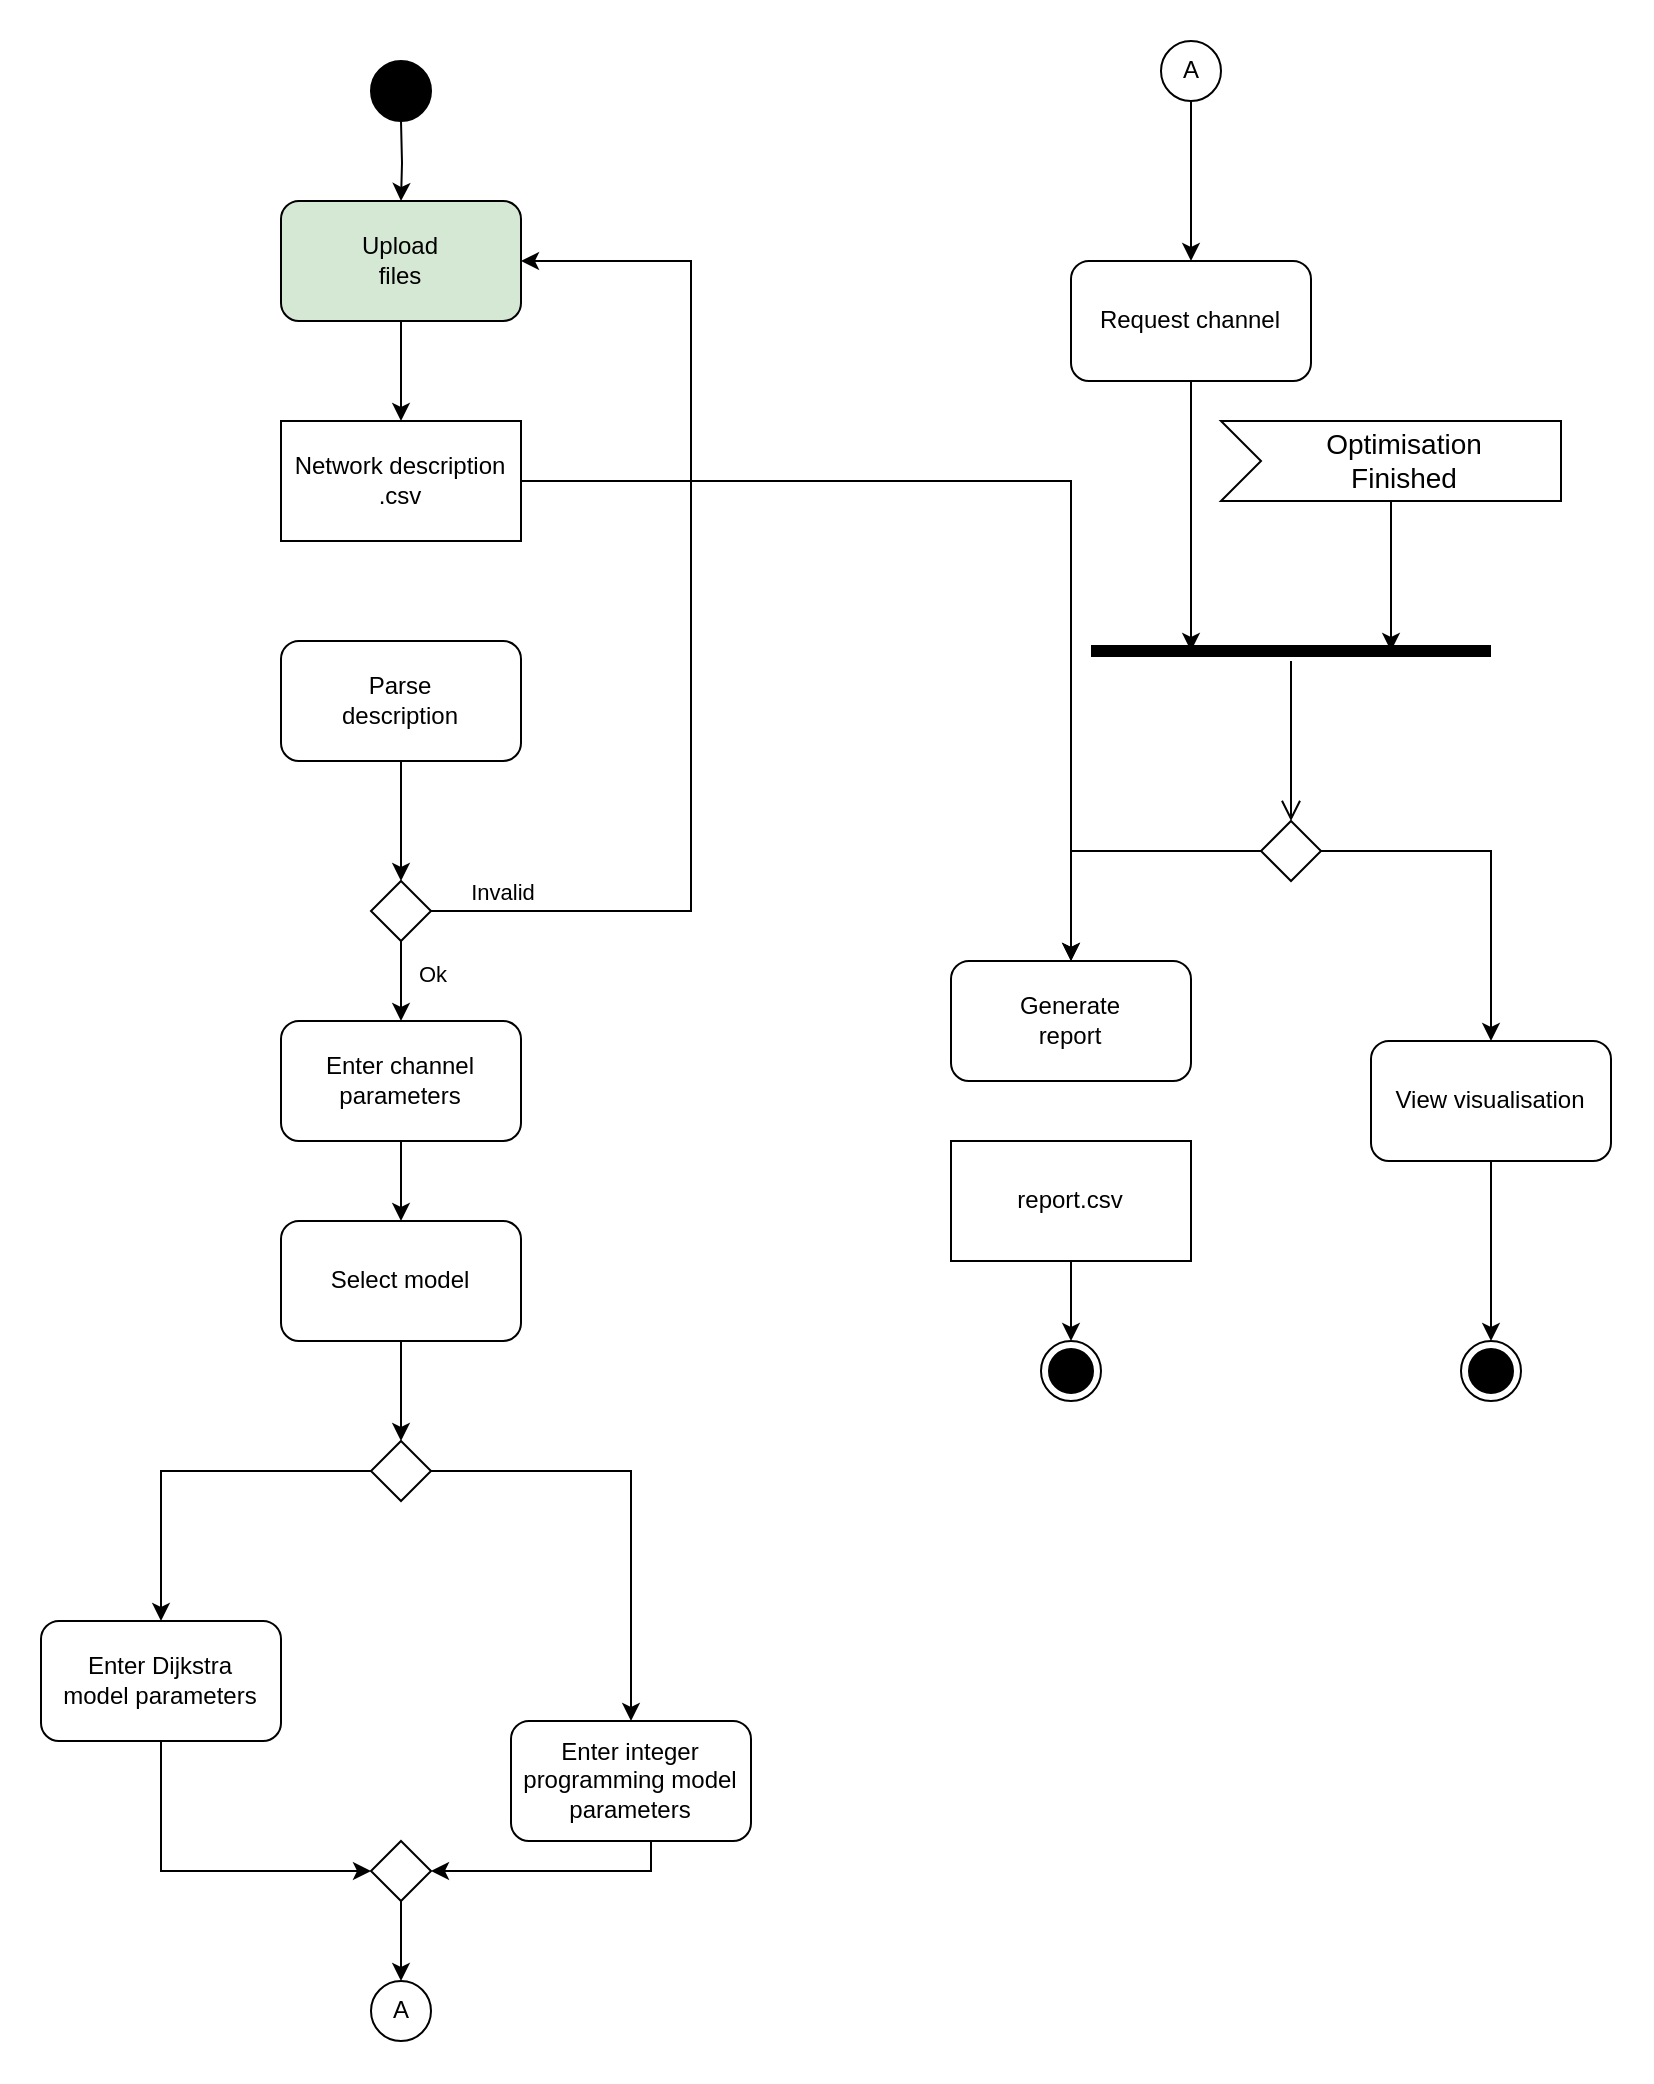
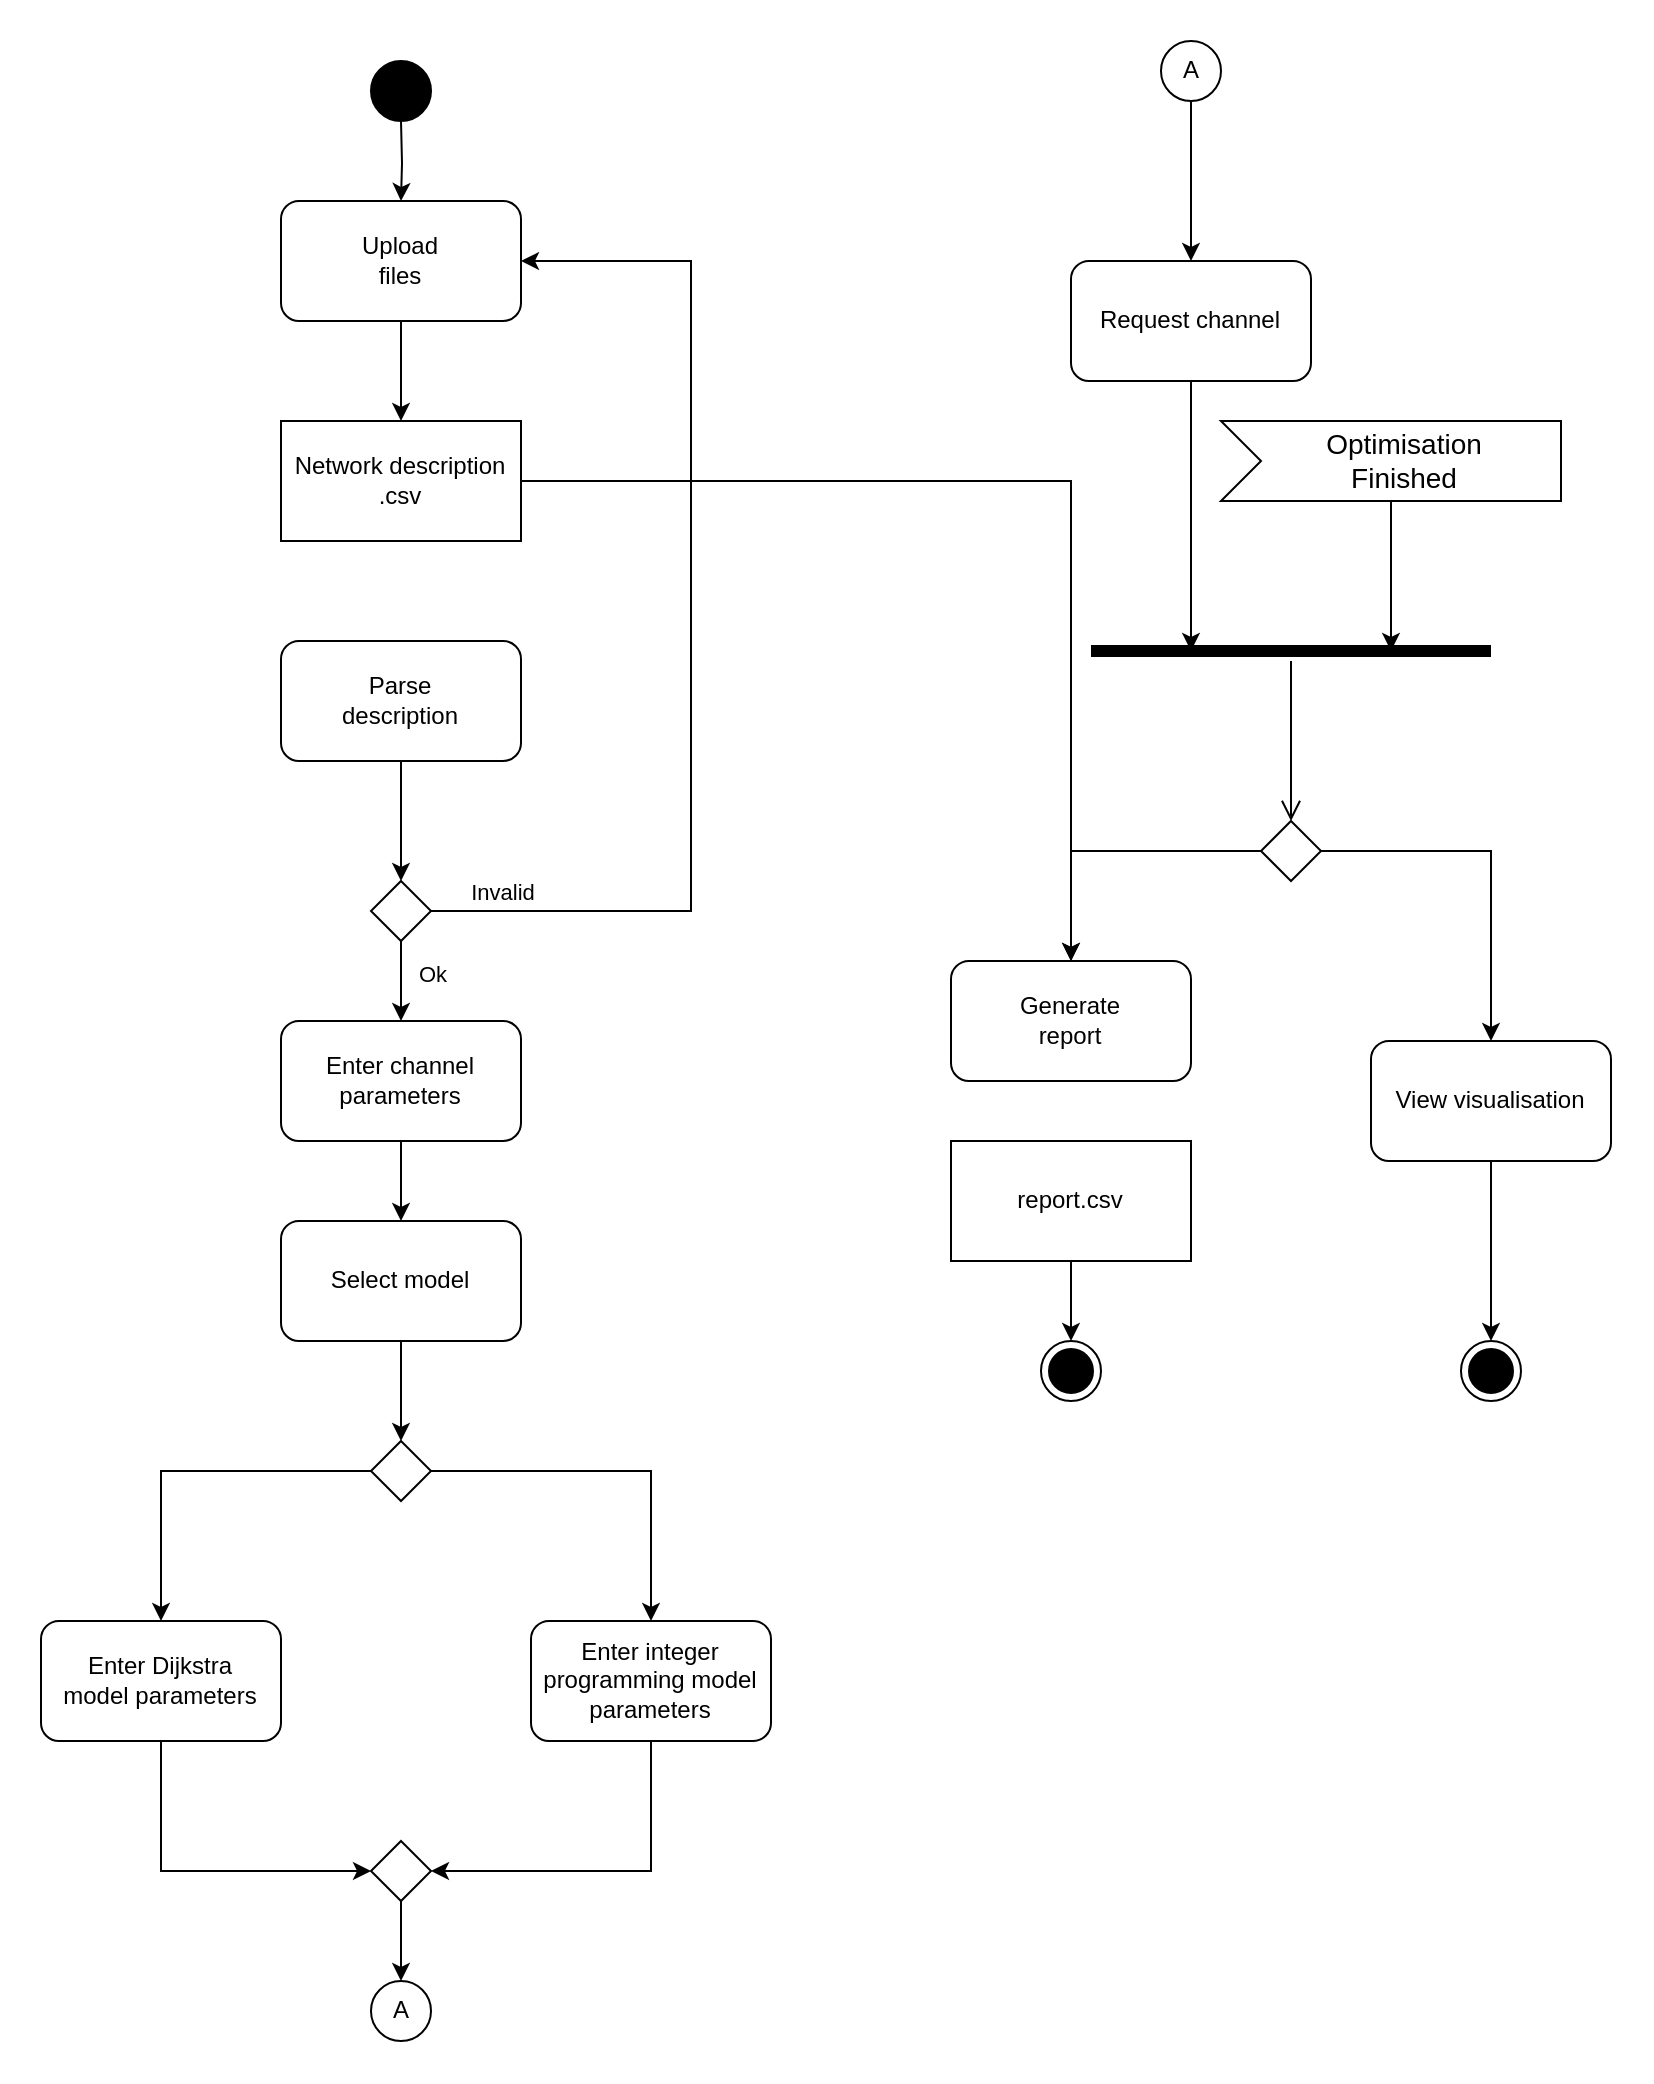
- <mxCell id="4" value="Upload&lt;div&gt;files&lt;/div&gt;" style="rounded=1;whiteSpace=wrap;html=1;fillColor=#d5e8d4;" vertex="1" parent="1"><mxGeometry x="140" y="100" width="120" height="60" as="geometry" /></mxCell>
+ <mxCell id="4" value="Upload&lt;div&gt;files&lt;/div&gt;" style="rounded=1;whiteSpace=wrap;html=1;" vertex="1" parent="1"><mxGeometry x="140" y="100" width="120" height="60" as="geometry" /></mxCell>
- <mxCell id="24" value="Enter integer programming model parameters" style="rounded=1;whiteSpace=wrap;html=1;" vertex="1" parent="1"><mxGeometry x="255" y="860" width="120" height="60" as="geometry" /></mxCell>
+ <mxCell id="24" value="Enter integer programming model parameters" style="rounded=1;whiteSpace=wrap;html=1;" vertex="1" parent="1"><mxGeometry x="265" y="810" width="120" height="60" as="geometry" /></mxCell>
